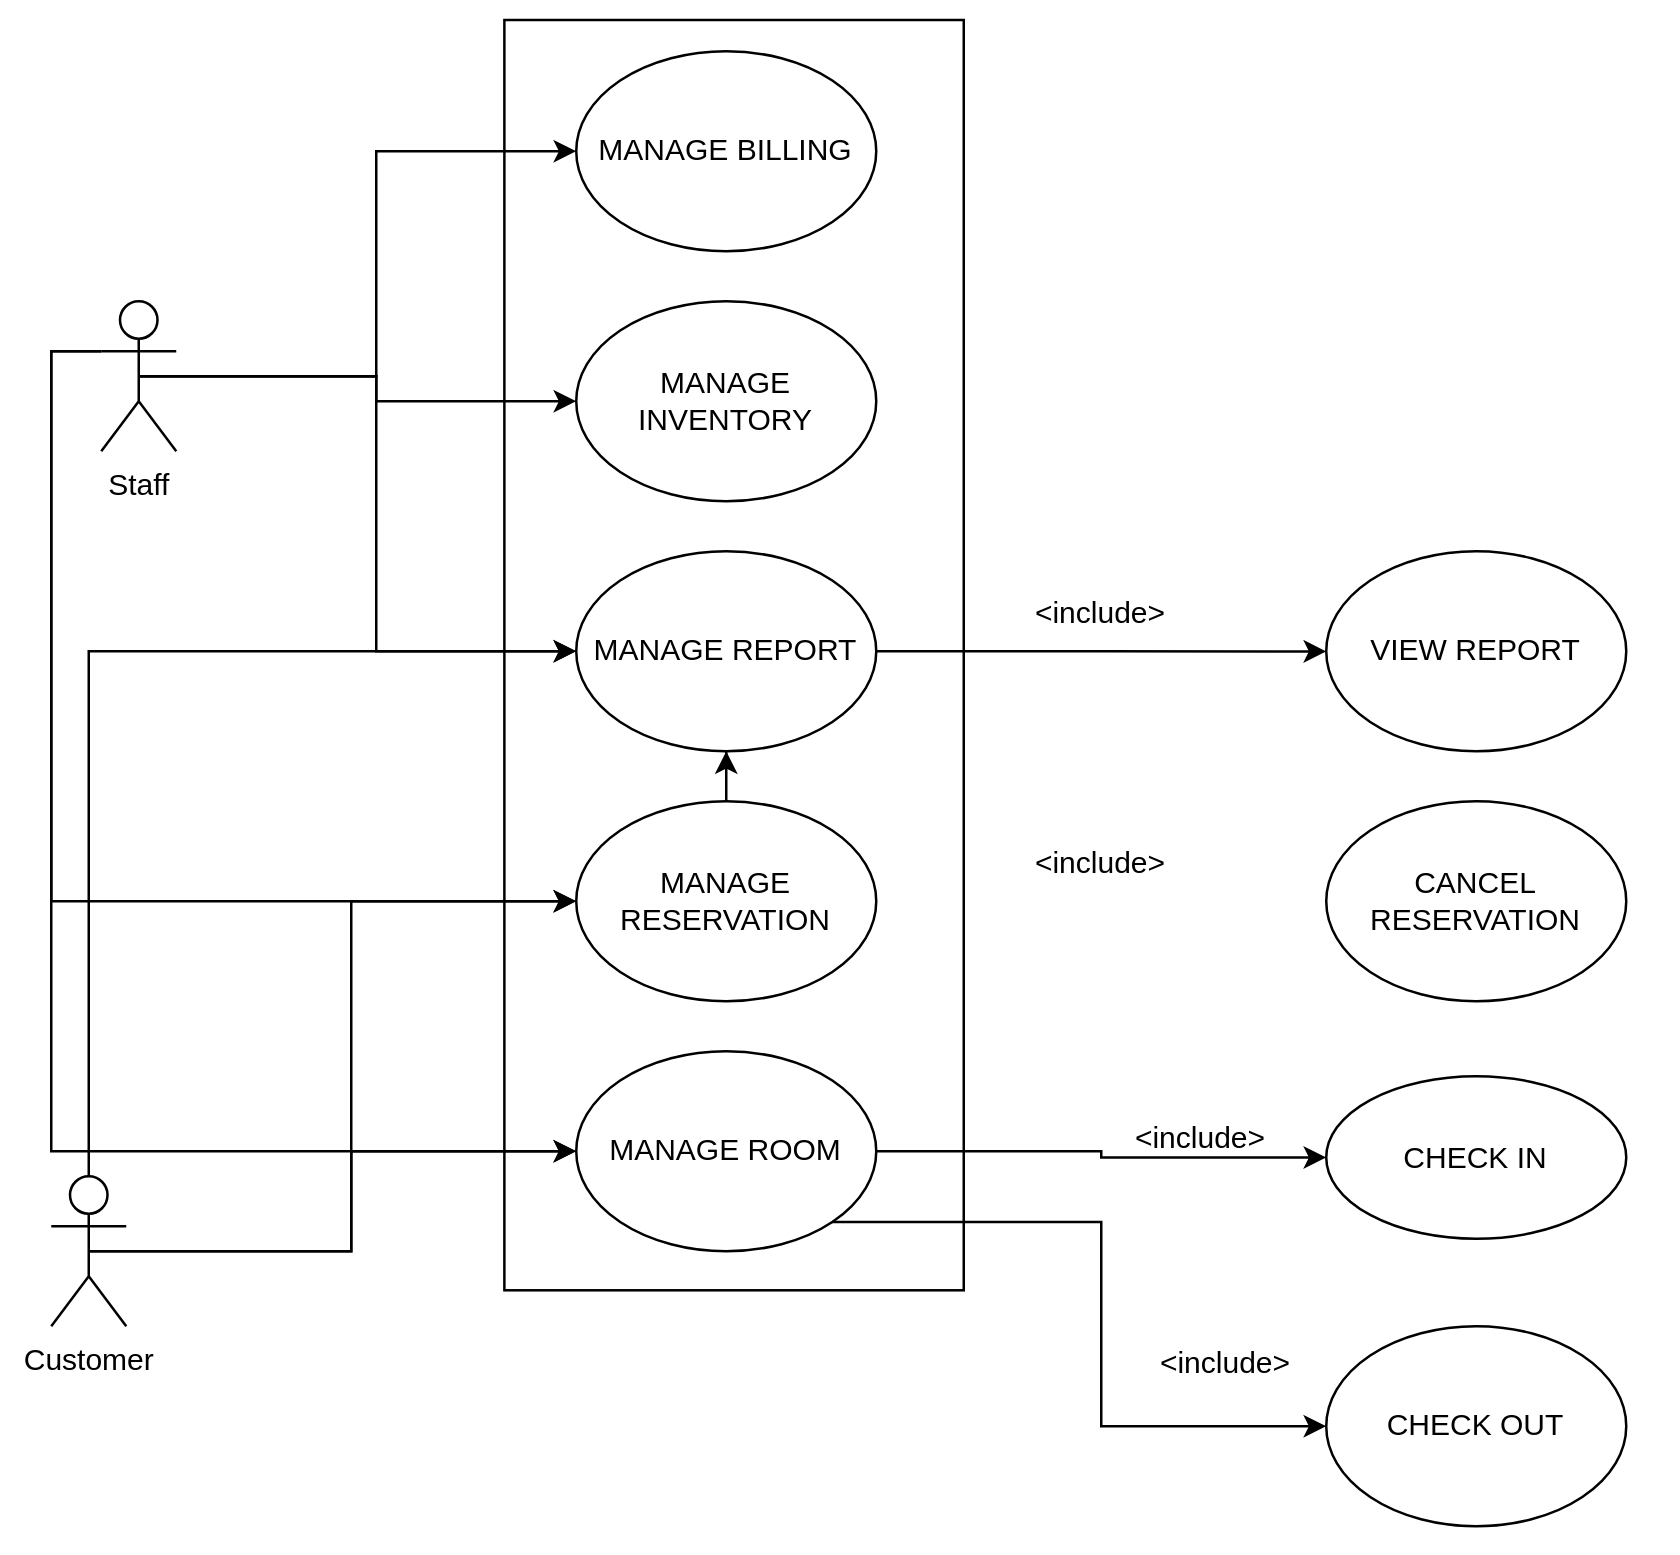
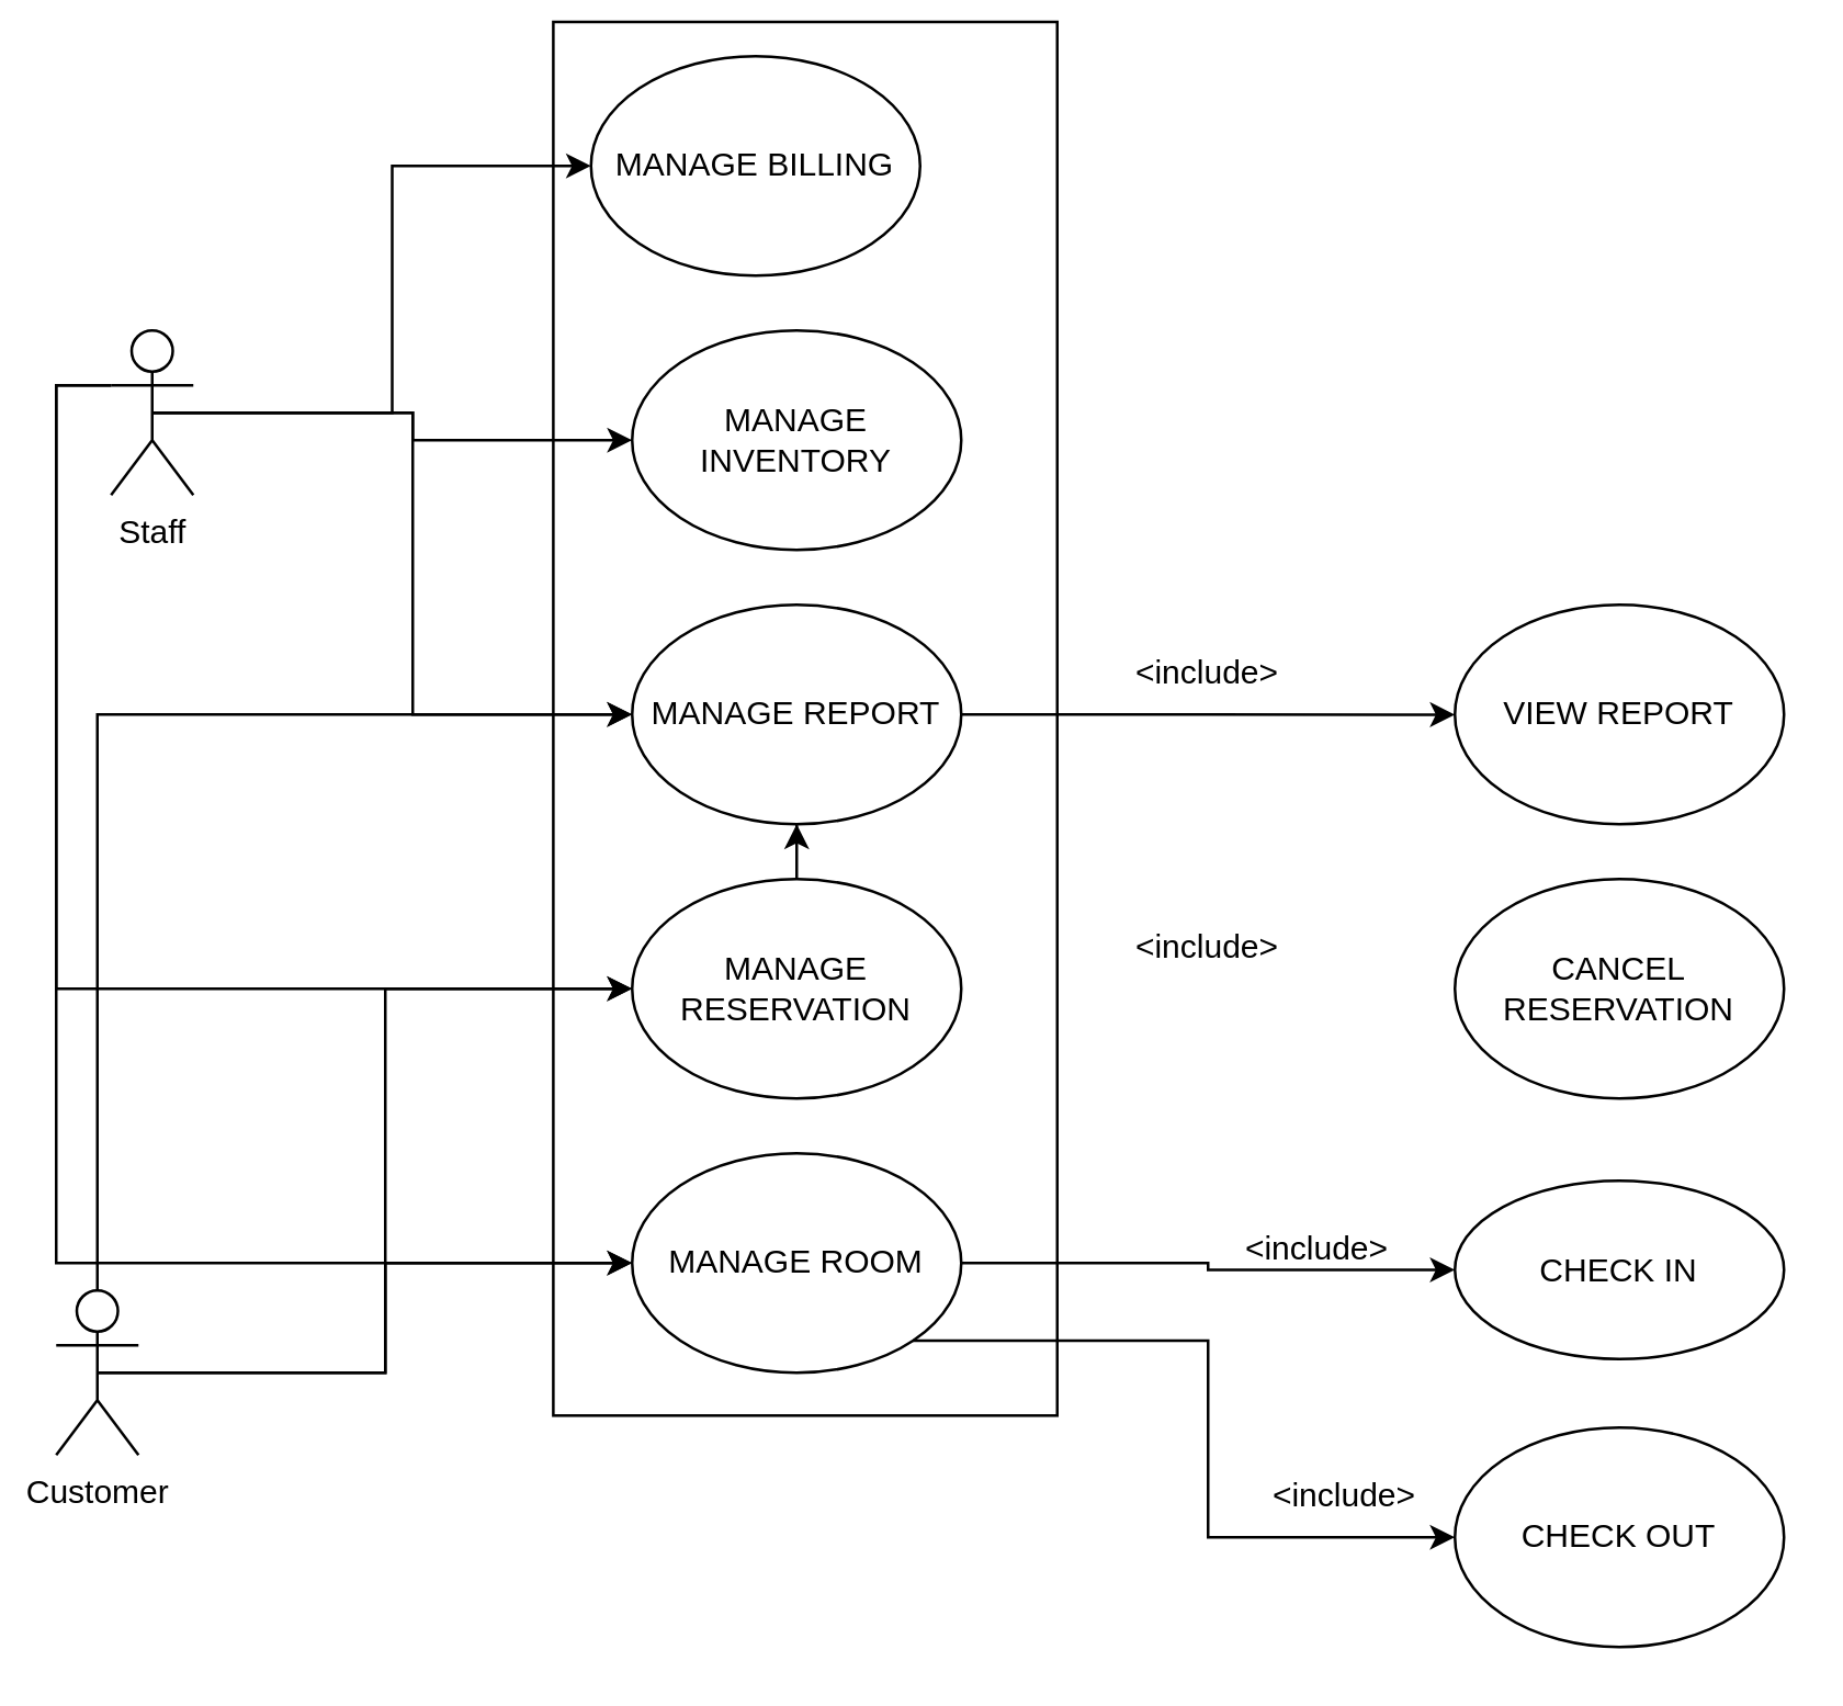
- <mxCell id="13" value="MANAGE BILLING" style="ellipse;whiteSpace=wrap;html=1;" vertex="1" parent="1"><mxGeometry x="230" y="20" width="120" height="80" as="geometry" /></mxCell>
+ <mxCell id="13" value="MANAGE BILLING" style="ellipse;whiteSpace=wrap;html=1;" vertex="1" parent="1"><mxGeometry x="215" y="20" width="120" height="80" as="geometry" /></mxCell>
- <mxCell id="23" value="CHECK OUT" style="ellipse;whiteSpace=wrap;html=1;" vertex="1" parent="1"><mxGeometry x="530" y="530" width="120" height="80" as="geometry" /></mxCell>
+ <mxCell id="23" value="CHECK OUT" style="ellipse;whiteSpace=wrap;html=1;" vertex="1" parent="1"><mxGeometry x="530" y="520" width="120" height="80" as="geometry" /></mxCell>
